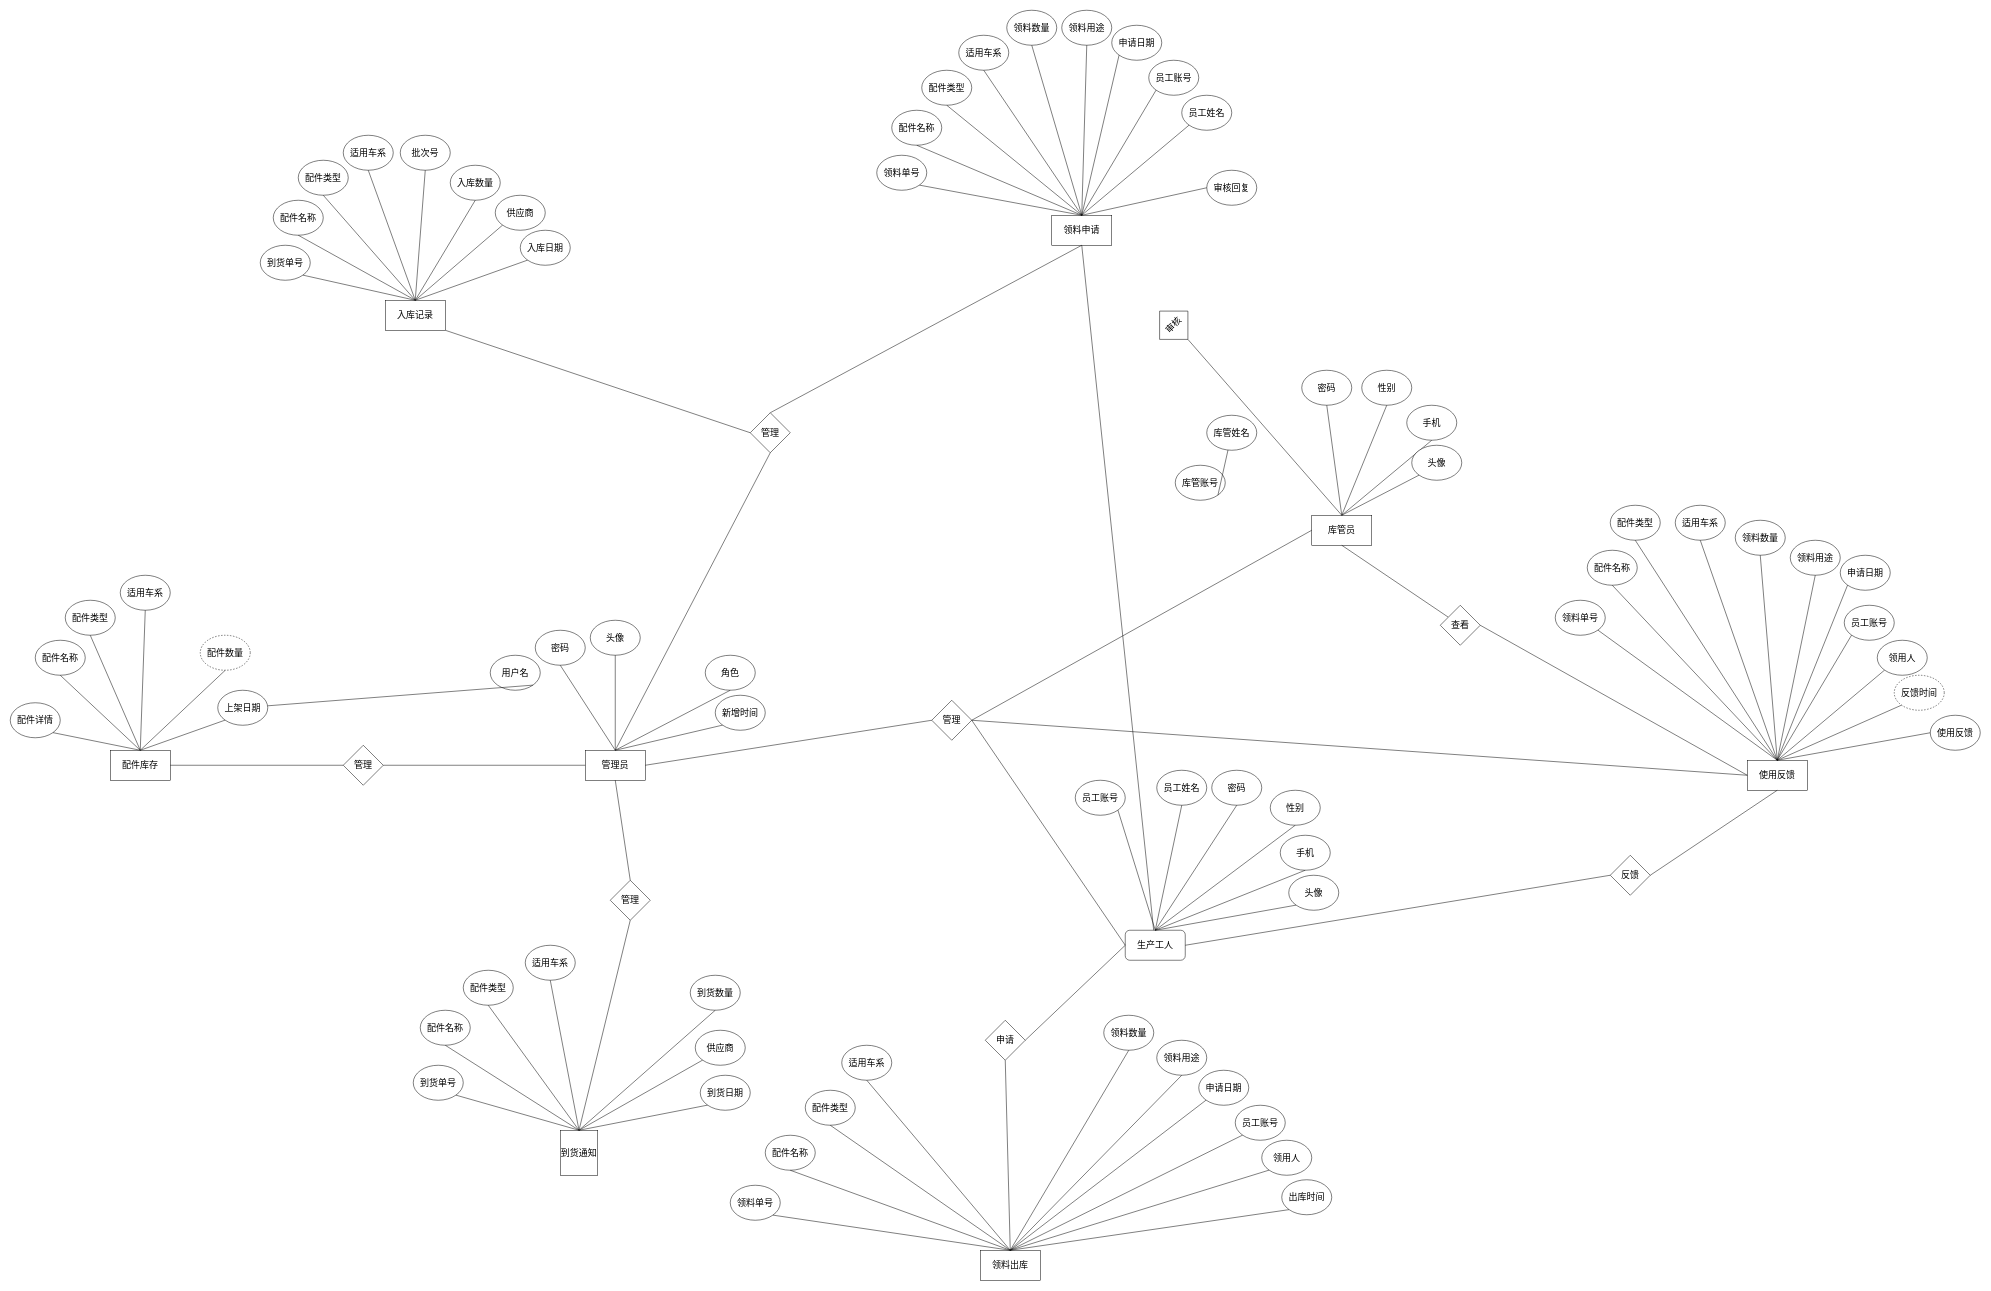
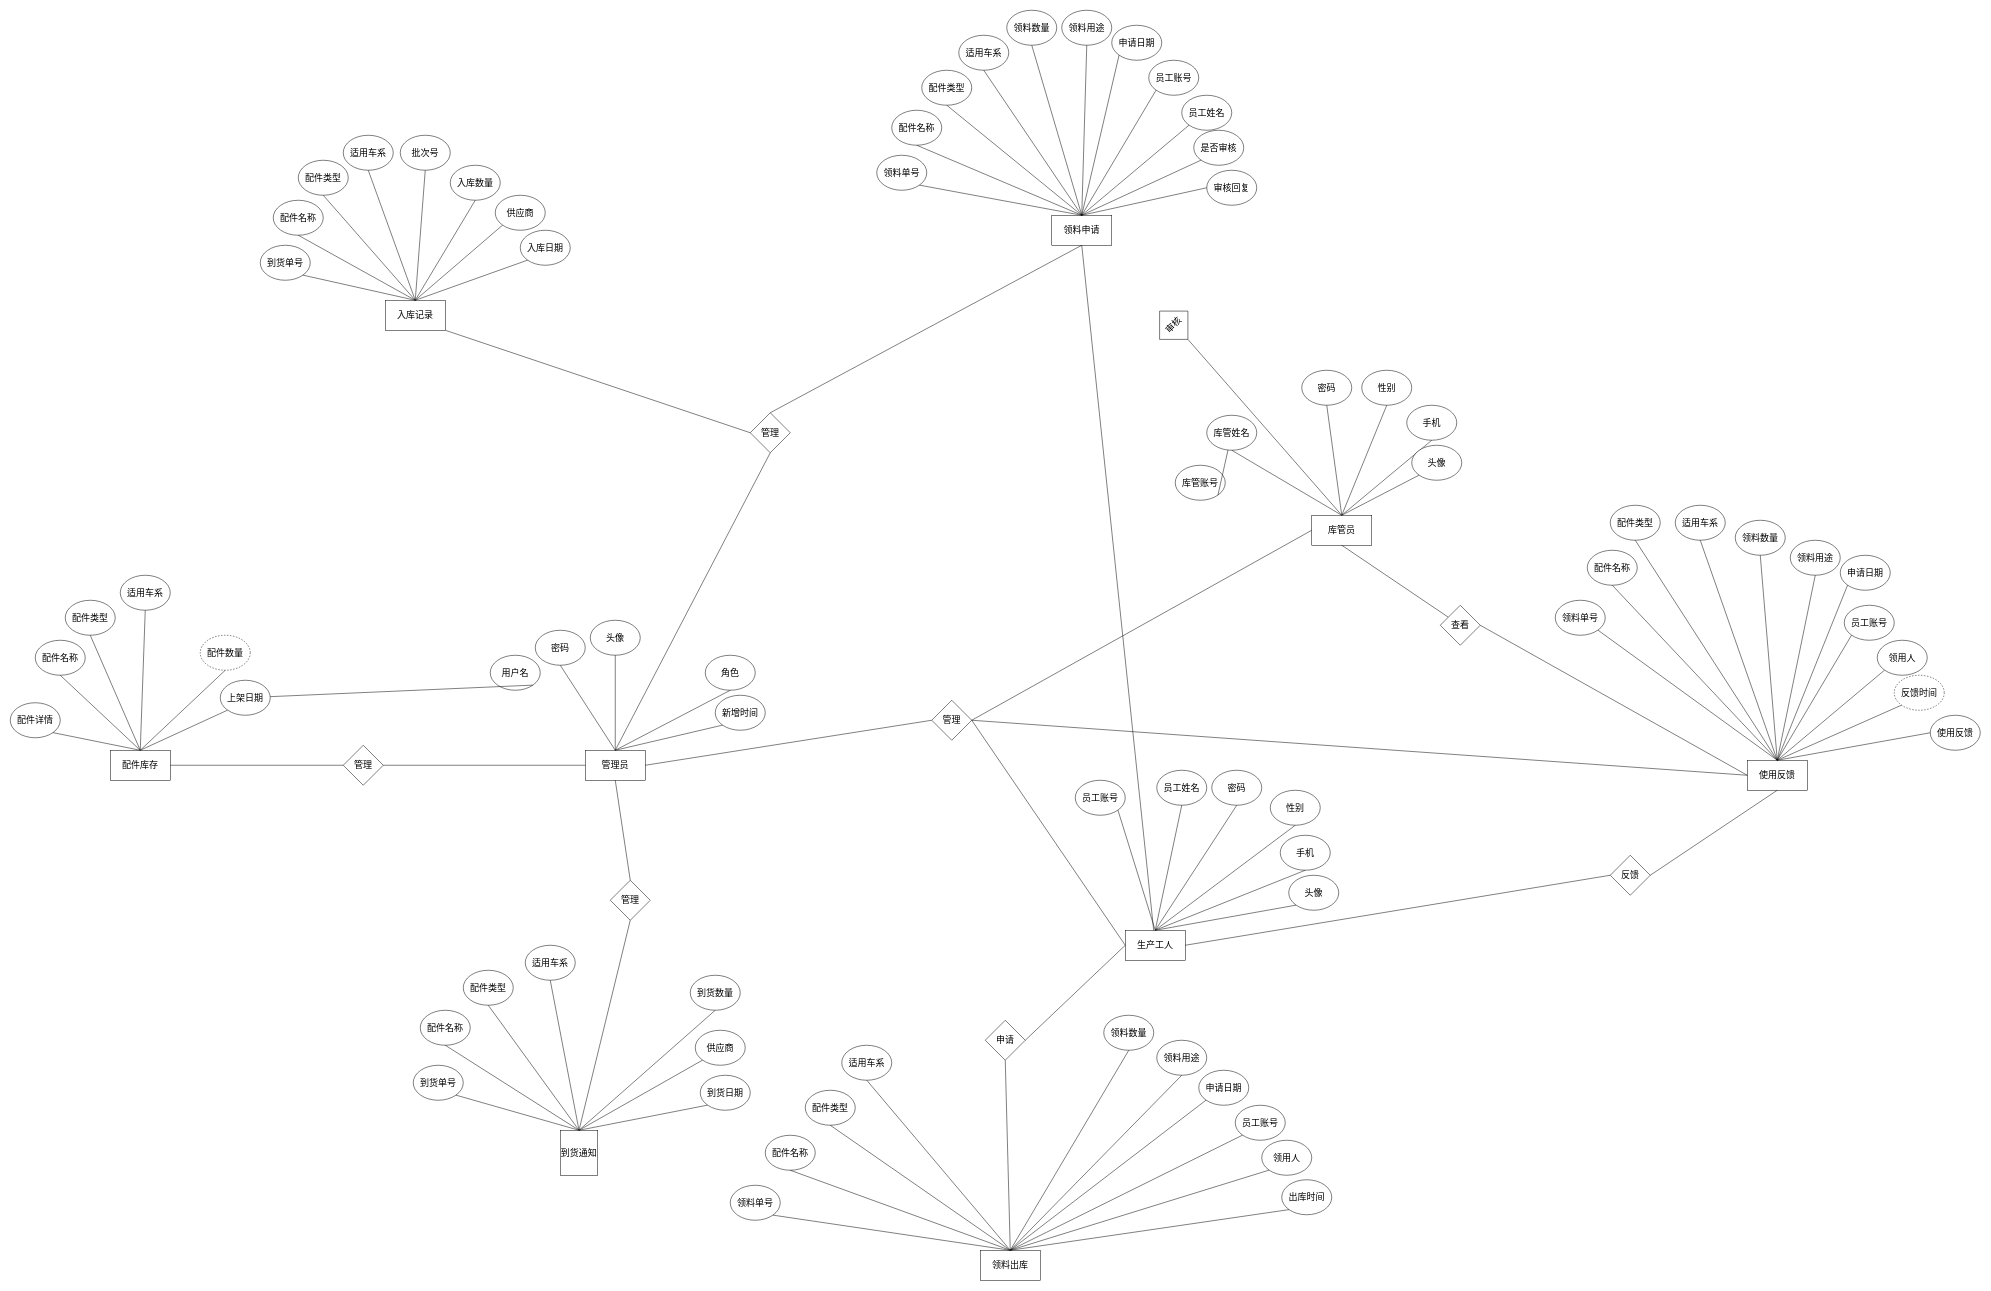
+ <mxCell id="88" value="&lt;span style=&quot;font-size: 18px;&quot;&gt;是否审核&lt;/span&gt;" style="ellipse;whiteSpace=wrap;html=1;" vertex="1" parent="1"><mxGeometry x="2387" y="260" width="100" height="70" as="geometry" /></mxCell>
+ <mxCell id="91" value="" style="endArrow=none;html=1;rounded=0;exitX=0.5;exitY=0;exitDx=0;exitDy=0;entryX=0;entryY=1;entryDx=0;entryDy=0;" edge="1" parent="1" source="71" target="88"><mxGeometry width="50" height="50" relative="1" as="geometry"><mxPoint x="2173" y="440" as="sourcePoint" /><mxPoint x="2388" y="260" as="targetPoint" /><Array as="points" /></mxGeometry></mxCell>
+ <mxCell id="100" value="" style="endArrow=none;html=1;rounded=0;entryX=0.5;entryY=1;entryDx=0;entryDy=0;exitX=0.5;exitY=0;exitDx=0;exitDy=0;" edge="1" parent="1" source="94" target="96"><mxGeometry width="50" height="50" relative="1" as="geometry"><mxPoint x="2677" y="980" as="sourcePoint" /><mxPoint x="2727" y="930" as="targetPoint" /></mxGeometry></mxCell>
- <mxCell id="69" value="&lt;font style=&quot;font-size: 18px;&quot;&gt;上架日期&lt;/font&gt;" style="ellipse;whiteSpace=wrap;html=1;" vertex="1" parent="1"><mxGeometry x="435" y="1380" width="100" height="70" as="geometry" /></mxCell>
+ <mxCell id="69" value="&lt;font style=&quot;font-size: 18px;&quot;&gt;上架日期&lt;/font&gt;" style="ellipse;whiteSpace=wrap;html=1;" vertex="1" parent="1"><mxGeometry x="440" y="1360" width="100" height="70" as="geometry" /></mxCell>
- <mxCell id="13" value="&lt;font style=&quot;font-size: 18px;&quot;&gt;生产工人&lt;/font&gt;" style="whiteSpace=wrap;html=1;rounded=1;" vertex="1" parent="1"><mxGeometry x="2250" y="1860" width="120" height="60" as="geometry" /></mxCell>
+ <mxCell id="13" value="&lt;font style=&quot;font-size: 18px;&quot;&gt;生产工人&lt;/font&gt;" style="rounded=0;whiteSpace=wrap;html=1;" vertex="1" parent="1"><mxGeometry x="2250" y="1860" width="120" height="60" as="geometry" /></mxCell>
